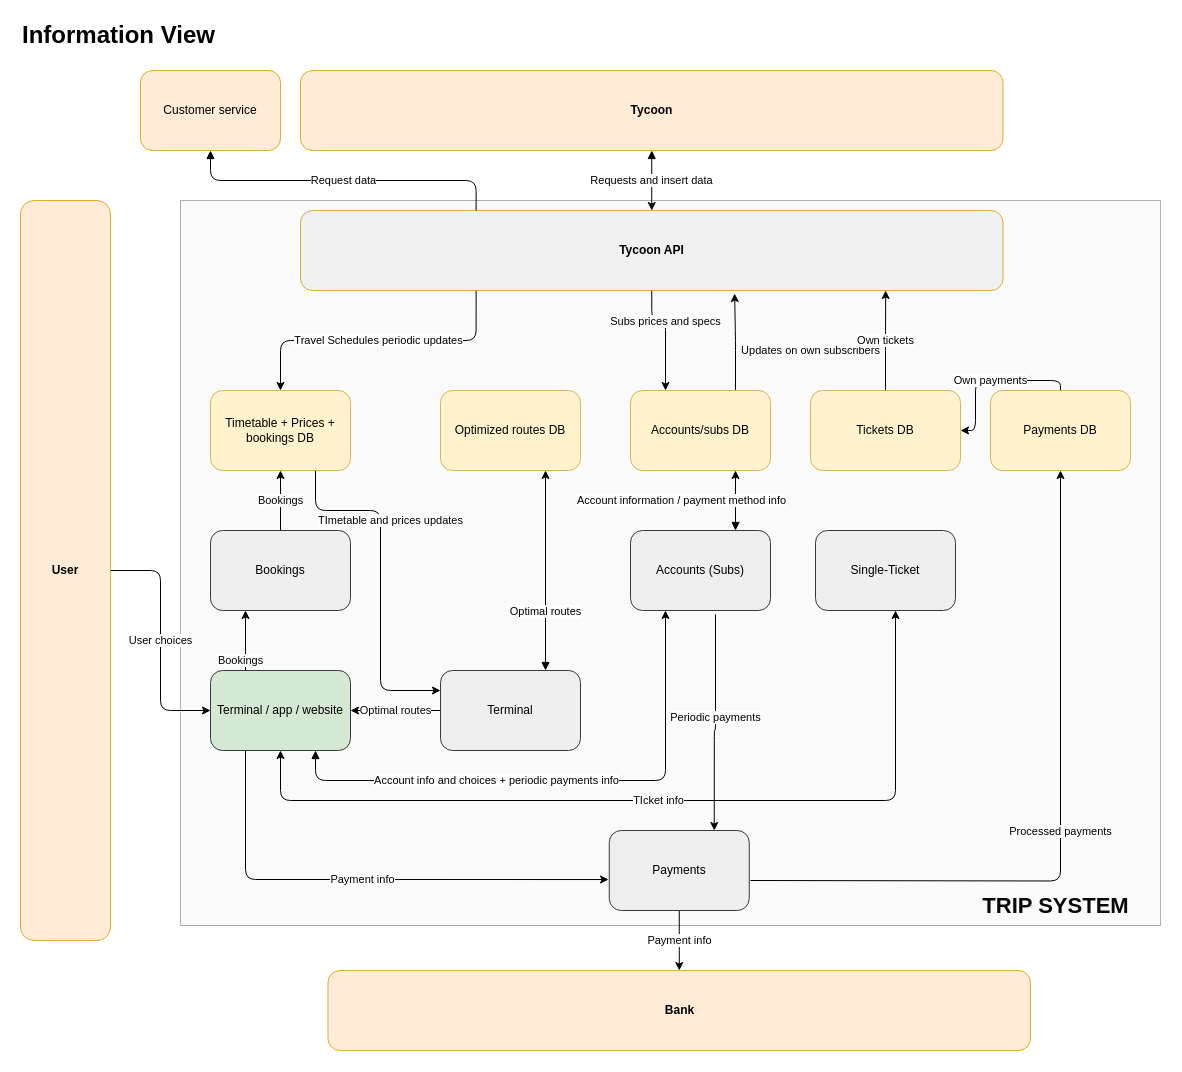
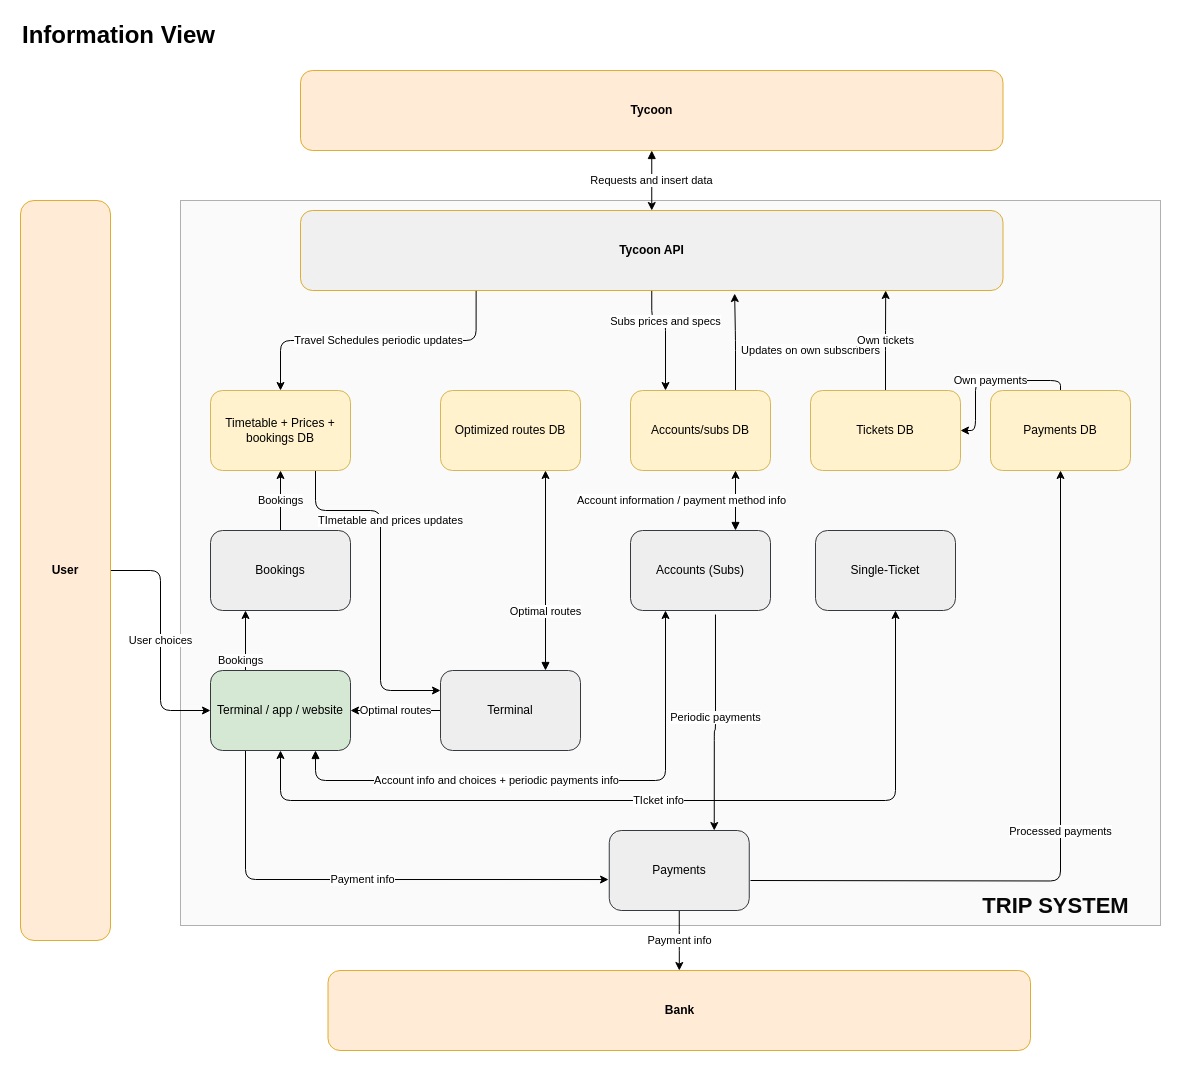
- <mxCell id="40" value="Customer service" style="rounded=1;whiteSpace=wrap;html=1;fillColor=#ffe6cc;strokeColor=#d79b00;opacity=80;" vertex="1" parent="1"><mxGeometry x="140" y="70" width="140" height="80" as="geometry" /></mxCell>
- <mxCell id="39" value="Request data" style="edgeStyle=orthogonalEdgeStyle;html=1;exitX=0.5;exitY=1;exitDx=0;exitDy=0;entryX=0.25;entryY=0;entryDx=0;entryDy=0;startArrow=block;startFill=1;endArrow=none;endFill=0;" edge="1" parent="1" source="40" target="38"><mxGeometry relative="1" as="geometry" /></mxCell>
